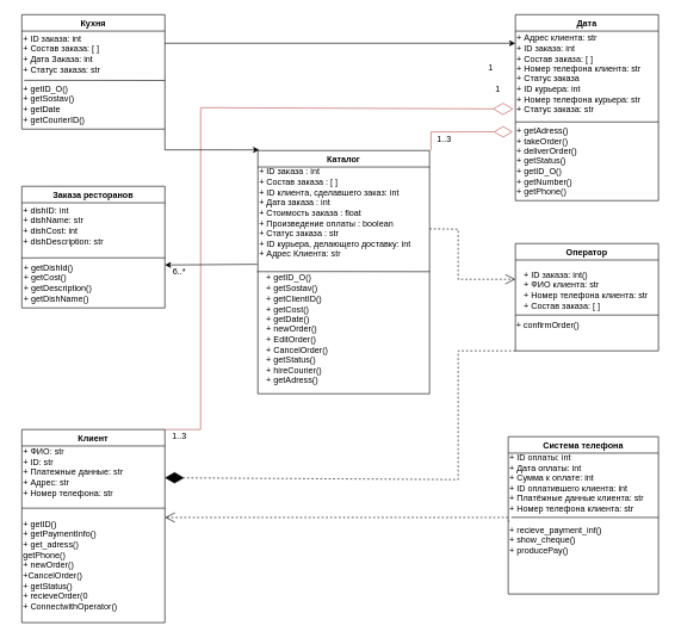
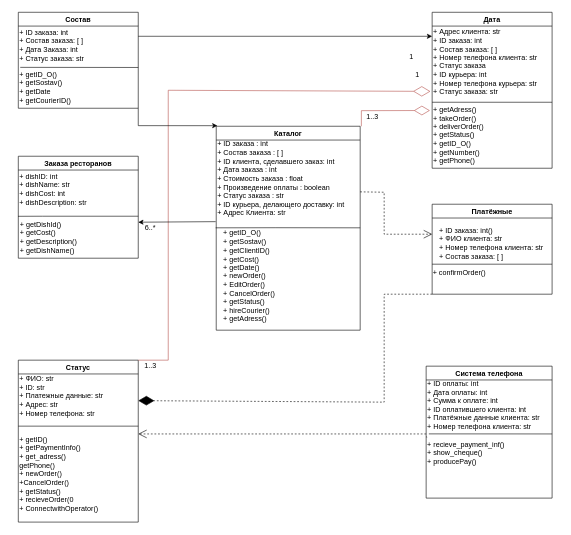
- <mxCell id="10" value="Кухня" style="swimlane;" parent="1" vertex="1"><mxGeometry x="30" y="20" width="200" height="160" as="geometry" /></mxCell>
+ <mxCell id="10" value="Состав" style="swimlane;" parent="1" vertex="1"><mxGeometry x="30" y="20" width="200" height="160" as="geometry" /></mxCell>
- <mxCell id="14" value="Оператор" style="swimlane;" parent="1" vertex="1"><mxGeometry x="720" y="340" width="200" height="150" as="geometry" /></mxCell>
+ <mxCell id="14" value="Платёжные" style="swimlane;" parent="1" vertex="1"><mxGeometry x="720" y="340" width="200" height="150" as="geometry" /></mxCell>
- <mxCell id="6" value="Клиент" style="swimlane;" parent="1" vertex="1"><mxGeometry x="30" y="600" width="200" height="270" as="geometry" /></mxCell>
+ <mxCell id="6" value="Статус" style="swimlane;" parent="1" vertex="1"><mxGeometry x="30" y="600" width="200" height="270" as="geometry" /></mxCell>
